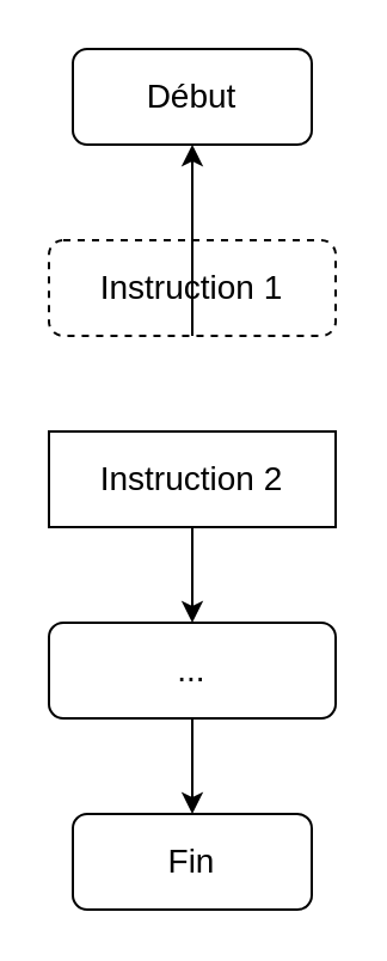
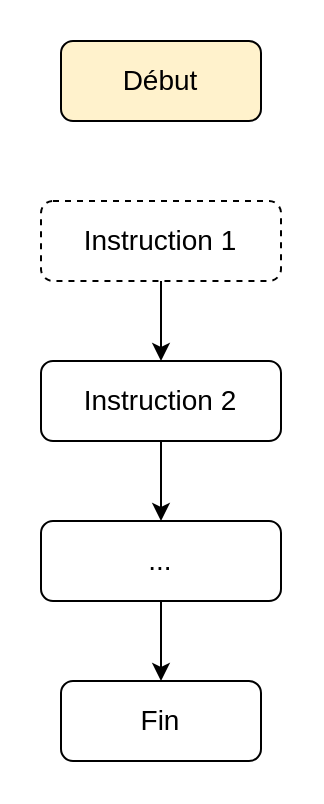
- <mxCell id="2" value="&lt;font style=&quot;font-size: 14px;&quot;&gt;Début&lt;/font&gt;" style="rounded=1;whiteSpace=wrap;html=1;" vertex="1" parent="1"><mxGeometry x="30" y="20" width="100" height="40" as="geometry" /></mxCell>
+ <mxCell id="2" value="&lt;font style=&quot;font-size: 14px;&quot;&gt;Début&lt;/font&gt;" style="rounded=1;whiteSpace=wrap;html=1;fillColor=#fff2cc;" vertex="1" parent="1"><mxGeometry x="30" y="20" width="100" height="40" as="geometry" /></mxCell>
- <mxCell id="7" value="" style="endArrow=classic;html=1;rounded=0;fontSize=14;exitX=0.5;exitY=1;exitDx=0;exitDy=0;" edge="1" parent="1" source="3" target="2"><mxGeometry width="50" height="50" relative="1" as="geometry"><mxPoint x="340" y="260" as="sourcePoint" /><mxPoint x="390" y="210" as="targetPoint" /></mxGeometry></mxCell>
+ <mxCell id="7" value="" style="endArrow=classic;html=1;rounded=0;fontSize=14;exitX=0.5;exitY=1;exitDx=0;exitDy=0;entryX=0.5;entryY=0;entryDx=0;entryDy=0;" edge="1" parent="1" source="3" target="4"><mxGeometry width="50" height="50" relative="1" as="geometry"><mxPoint x="340" y="260" as="sourcePoint" /><mxPoint x="390" y="210" as="targetPoint" /></mxGeometry></mxCell>
- <mxCell id="4" value="Instruction 2" style="whiteSpace=wrap;html=1;fontSize=14;rounded=0;" vertex="1" parent="1"><mxGeometry x="20" y="180" width="120" height="40" as="geometry" /></mxCell>
+ <mxCell id="4" value="Instruction 2" style="rounded=1;whiteSpace=wrap;html=1;fontSize=14;" vertex="1" parent="1"><mxGeometry x="20" y="180" width="120" height="40" as="geometry" /></mxCell>
